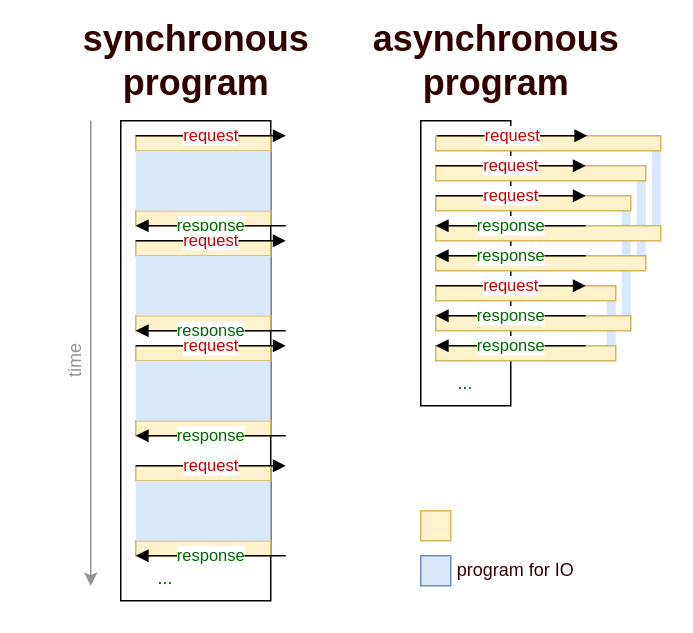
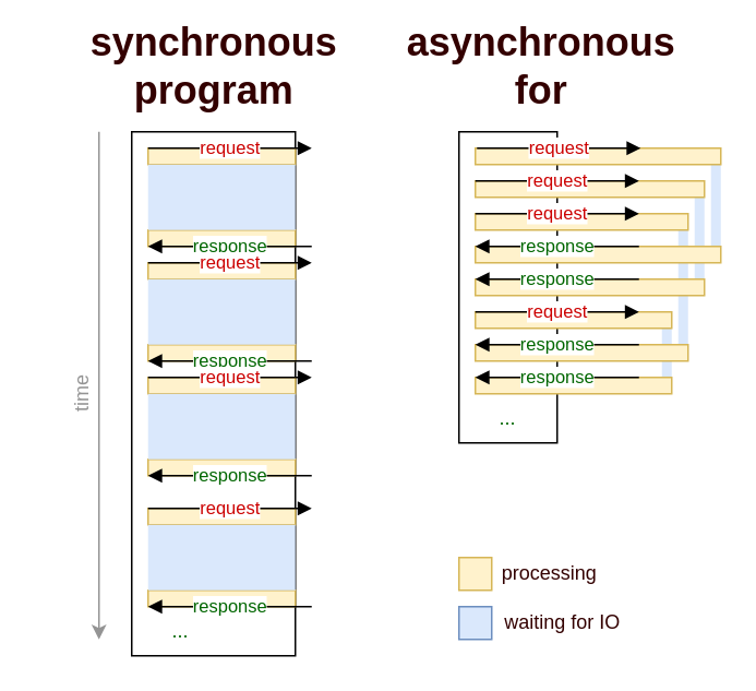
- <mxCell id="11" value="asynchronous&lt;br&gt;program" style="text;strokeColor=none;fillColor=none;html=1;fontSize=24;fontStyle=1;verticalAlign=middle;align=center;fontColor=#330000;" vertex="1" parent="1"><mxGeometry x="280" y="20" width="100" height="40" as="geometry" /></mxCell>
+ <mxCell id="11" value="asynchronous&lt;br&gt;for" style="text;strokeColor=none;fillColor=none;html=1;fontSize=24;fontStyle=1;verticalAlign=middle;align=center;fontColor=#330000;" vertex="1" parent="1"><mxGeometry x="280" y="20" width="100" height="40" as="geometry" /></mxCell>
+ <mxCell id="13" value="processing" style="text;html=1;align=center;verticalAlign=middle;resizable=0;points=[];autosize=1;strokeColor=none;fillColor=none;fontColor=#330000;" vertex="1" parent="1"><mxGeometry x="300" y="340" width="70" height="20" as="geometry" /></mxCell>
- <mxCell id="55" value="program for IO" style="text;html=1;align=center;verticalAlign=middle;resizable=0;points=[];autosize=1;strokeColor=none;fillColor=none;fontColor=#330000;" vertex="1" parent="1"><mxGeometry x="298" y="370" width="90" height="20" as="geometry" /></mxCell>
+ <mxCell id="55" value="waiting for IO" style="text;html=1;align=center;verticalAlign=middle;resizable=0;points=[];autosize=1;strokeColor=none;fillColor=none;fontColor=#330000;" vertex="1" parent="1"><mxGeometry x="298" y="370" width="90" height="20" as="geometry" /></mxCell>
